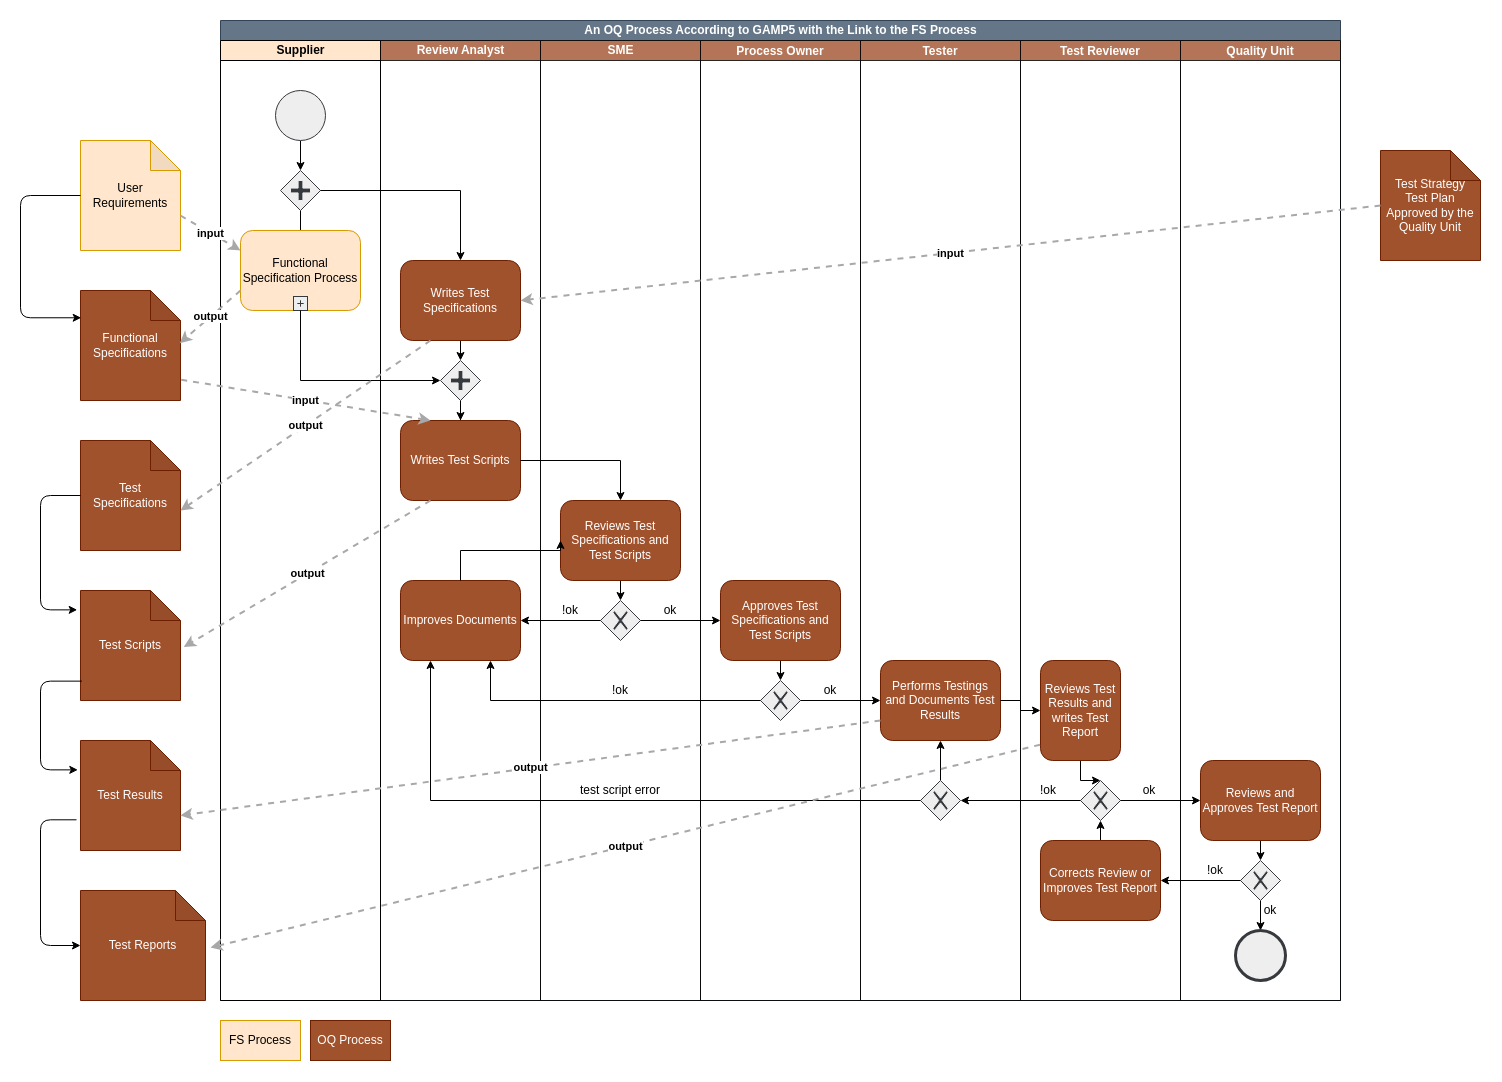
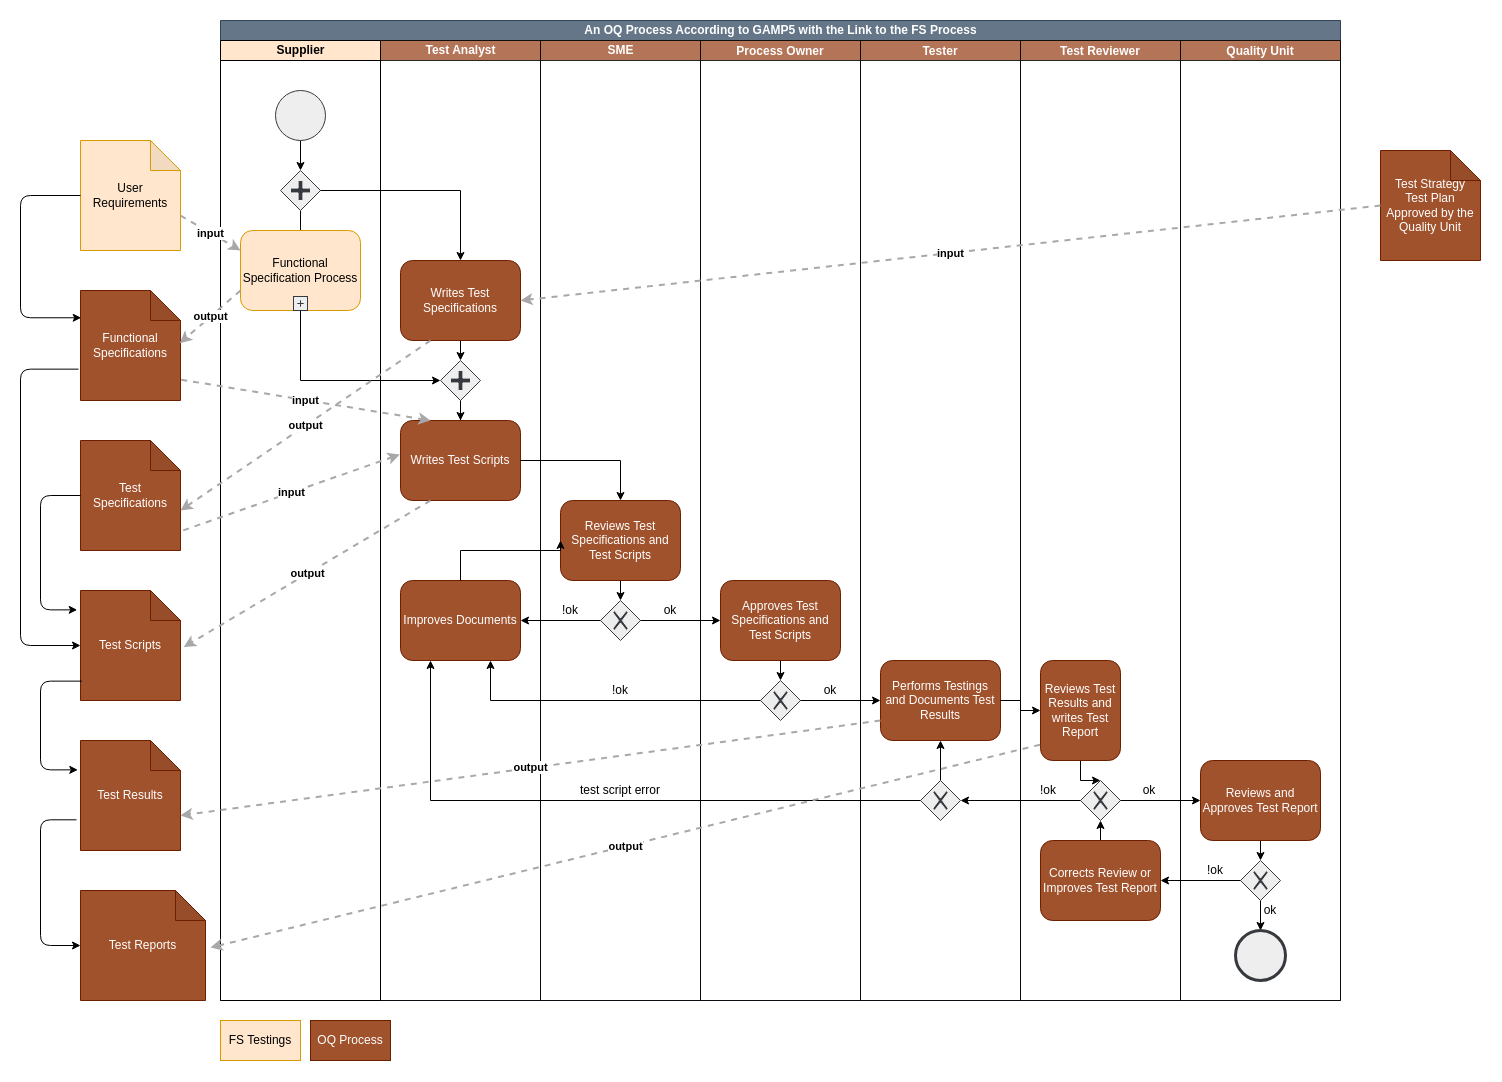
- <mxCell id="10" value="Review Analyst" style="swimlane;html=1;startSize=20;fillColor=#a0522d;strokeColor=#000000;fontColor=#ffffff;opacity=80;" parent="2" vertex="1"><mxGeometry x="160" y="20" width="160" height="960" as="geometry" /></mxCell>
+ <mxCell id="10" value="Test Analyst" style="swimlane;html=1;startSize=20;fillColor=#a0522d;strokeColor=#000000;fontColor=#ffffff;opacity=80;" parent="2" vertex="1"><mxGeometry x="160" y="20" width="160" height="960" as="geometry" /></mxCell>
+ <mxCell id="76" value="&lt;div style=&quot;text-align: left&quot;&gt;&lt;div style=&quot;text-align: center&quot;&gt;&lt;b&gt;input&lt;/b&gt;&lt;/div&gt;&lt;/div&gt;" style="edgeStyle=none;rounded=0;html=1;entryX=-0.006;entryY=0.425;jettySize=auto;orthogonalLoop=1;strokeColor=#A8A8A8;strokeWidth=2;fontColor=#000000;jumpStyle=none;dashed=1;entryDx=0;entryDy=0;exitX=1.027;exitY=0.817;exitDx=0;exitDy=0;exitPerimeter=0;entryPerimeter=0;" parent="1" source="64" target="13" edge="1"><mxGeometry width="200" relative="1" as="geometry"><mxPoint x="100.7" y="367.32" as="sourcePoint" /><mxPoint x="408.68" y="470" as="targetPoint" /></mxGeometry></mxCell>
+ <mxCell id="78" value="" style="edgeStyle=elbowEdgeStyle;elbow=horizontal;endArrow=classic;html=1;exitX=-0.02;exitY=0.715;exitDx=0;exitDy=0;exitPerimeter=0;entryX=0;entryY=0.5;entryDx=0;entryDy=0;entryPerimeter=0;" parent="1" source="73" target="65" edge="1"><mxGeometry width="50" height="50" relative="1" as="geometry"><mxPoint x="75.3" y="480" as="sourcePoint" /><mxPoint x="75" y="800" as="targetPoint" /><Array as="points"><mxPoint x="20" y="640" /></Array></mxGeometry></mxCell>
- <mxCell id="84" value="FS Process" style="rounded=0;whiteSpace=wrap;html=1;fillColor=#ffe6cc;strokeColor=#d79b00;" vertex="1" parent="1"><mxGeometry x="220" y="1020" width="80" height="40" as="geometry" /></mxCell>
+ <mxCell id="84" value="FS Testings" style="rounded=0;whiteSpace=wrap;html=1;fillColor=#ffe6cc;strokeColor=#d79b00;" vertex="1" parent="1"><mxGeometry x="220" y="1020" width="80" height="40" as="geometry" /></mxCell>
